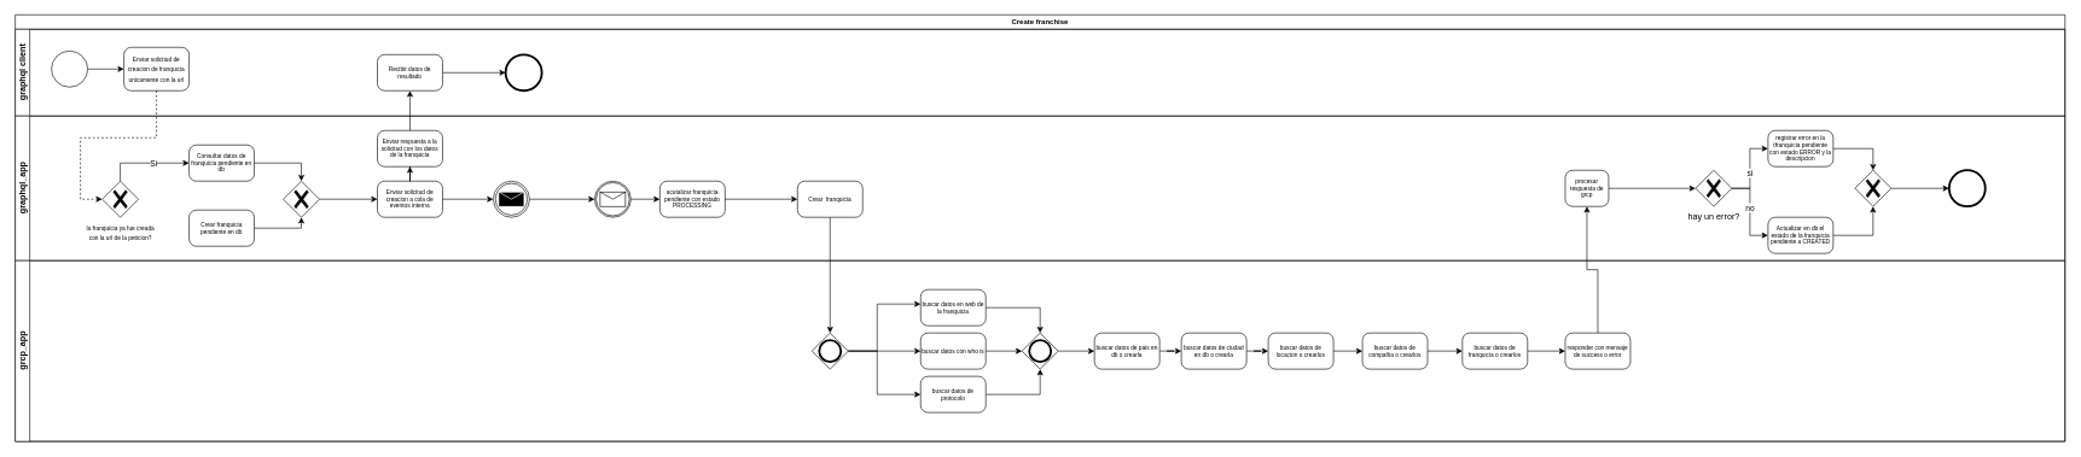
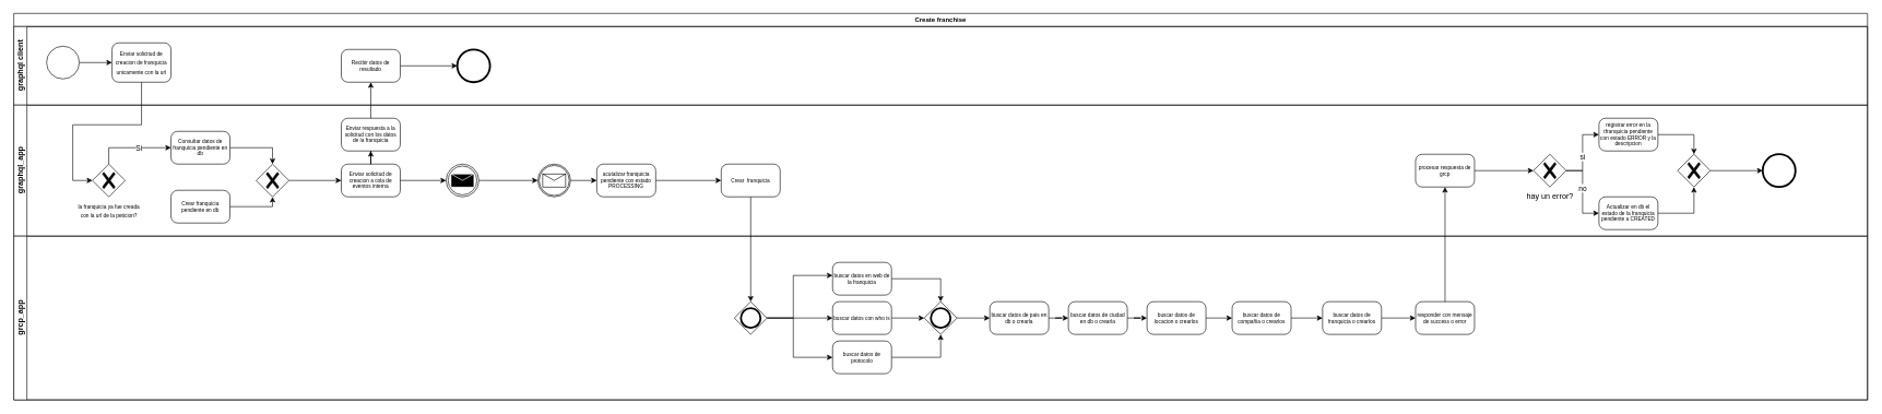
- <mxCell id="10" style="edgeStyle=orthogonalEdgeStyle;rounded=0;orthogonalLoop=1;jettySize=auto;html=1;dashed=1;" parent="2" source="4" target="14" edge="1"><mxGeometry relative="1" as="geometry"><mxPoint x="95" y="180.0" as="targetPoint" /><Array as="points"><mxPoint x="195" y="170" /><mxPoint x="90" y="170" /><mxPoint x="90" y="255" /></Array></mxGeometry></mxCell>
+ <mxCell id="10" style="edgeStyle=orthogonalEdgeStyle;rounded=0;orthogonalLoop=1;jettySize=auto;html=1;" parent="2" source="4" target="14" edge="1"><mxGeometry relative="1" as="geometry"><mxPoint x="95" y="180.0" as="targetPoint" /><Array as="points"><mxPoint x="195" y="170" /><mxPoint x="90" y="170" /><mxPoint x="90" y="255" /></Array></mxGeometry></mxCell>
- <mxCell id="31" value="procesar respuesta de grcp" style="points=[[0.25,0,0],[0.5,0,0],[0.75,0,0],[1,0.25,0],[1,0.5,0],[1,0.75,0],[0.75,1,0],[0.5,1,0],[0.25,1,0],[0,0.75,0],[0,0.5,0],[0,0.25,0]];shape=mxgraph.bpmn.task;whiteSpace=wrap;rectStyle=rounded;size=10;html=1;container=1;expand=0;collapsible=0;taskMarker=abstract;fontSize=8;" parent="11" vertex="1"><mxGeometry x="2140" y="75" width="60" height="50" as="geometry" /></mxCell>
+ <mxCell id="31" value="procesar respuesta de grcp" style="points=[[0.25,0,0],[0.5,0,0],[0.75,0,0],[1,0.25,0],[1,0.5,0],[1,0.75,0],[0.75,1,0],[0.5,1,0],[0.25,1,0],[0,0.75,0],[0,0.5,0],[0,0.25,0]];shape=mxgraph.bpmn.task;whiteSpace=wrap;rectStyle=rounded;size=10;html=1;container=1;expand=0;collapsible=0;taskMarker=abstract;fontSize=8;" parent="11" vertex="1"><mxGeometry x="2140" y="75" width="90" height="50" as="geometry" /></mxCell>
